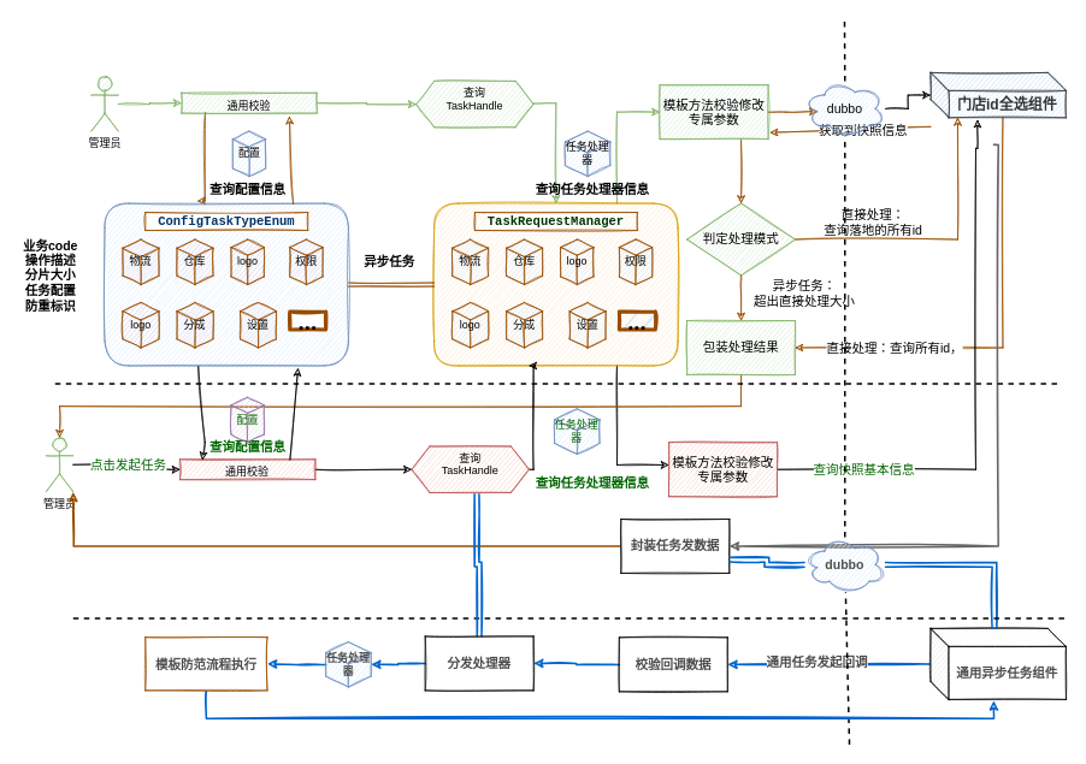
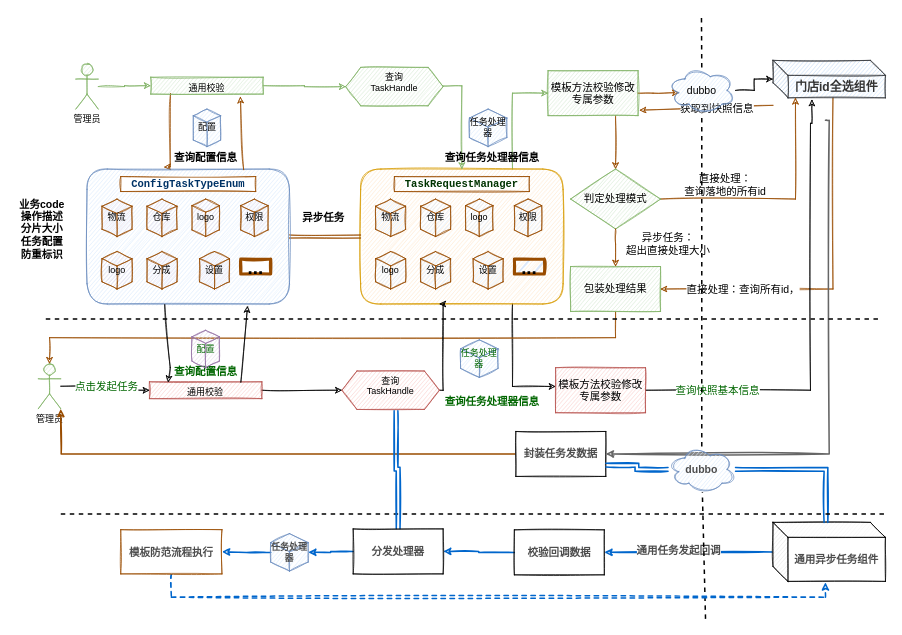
- <mxCell id="93" style="edgeStyle=orthogonalEdgeStyle;rounded=0;sketch=1;orthogonalLoop=1;jettySize=auto;html=1;entryX=0;entryY=0;entryDx=70;entryDy=80;entryPerimeter=0;strokeColor=#0066CC;strokeWidth=2;fontSize=14;fontColor=#4D4D4D;fontStyle=1" edge="1" parent="1" source="94" target="78"><mxGeometry relative="1" as="geometry"><Array as="points"><mxPoint x="228" y="796" /><mxPoint x="1100" y="796" /></Array></mxGeometry></mxCell>
+ <mxCell id="93" style="edgeStyle=orthogonalEdgeStyle;rounded=0;sketch=1;orthogonalLoop=1;jettySize=auto;html=1;entryX=0;entryY=0;entryDx=70;entryDy=80;entryPerimeter=0;strokeColor=#0066CC;strokeWidth=2;fontSize=14;fontColor=#4D4D4D;fontStyle=1;dashed=1;" edge="1" parent="1" source="94" target="78"><mxGeometry relative="1" as="geometry"><Array as="points"><mxPoint x="228" y="796" /><mxPoint x="1100" y="796" /></Array></mxGeometry></mxCell>
